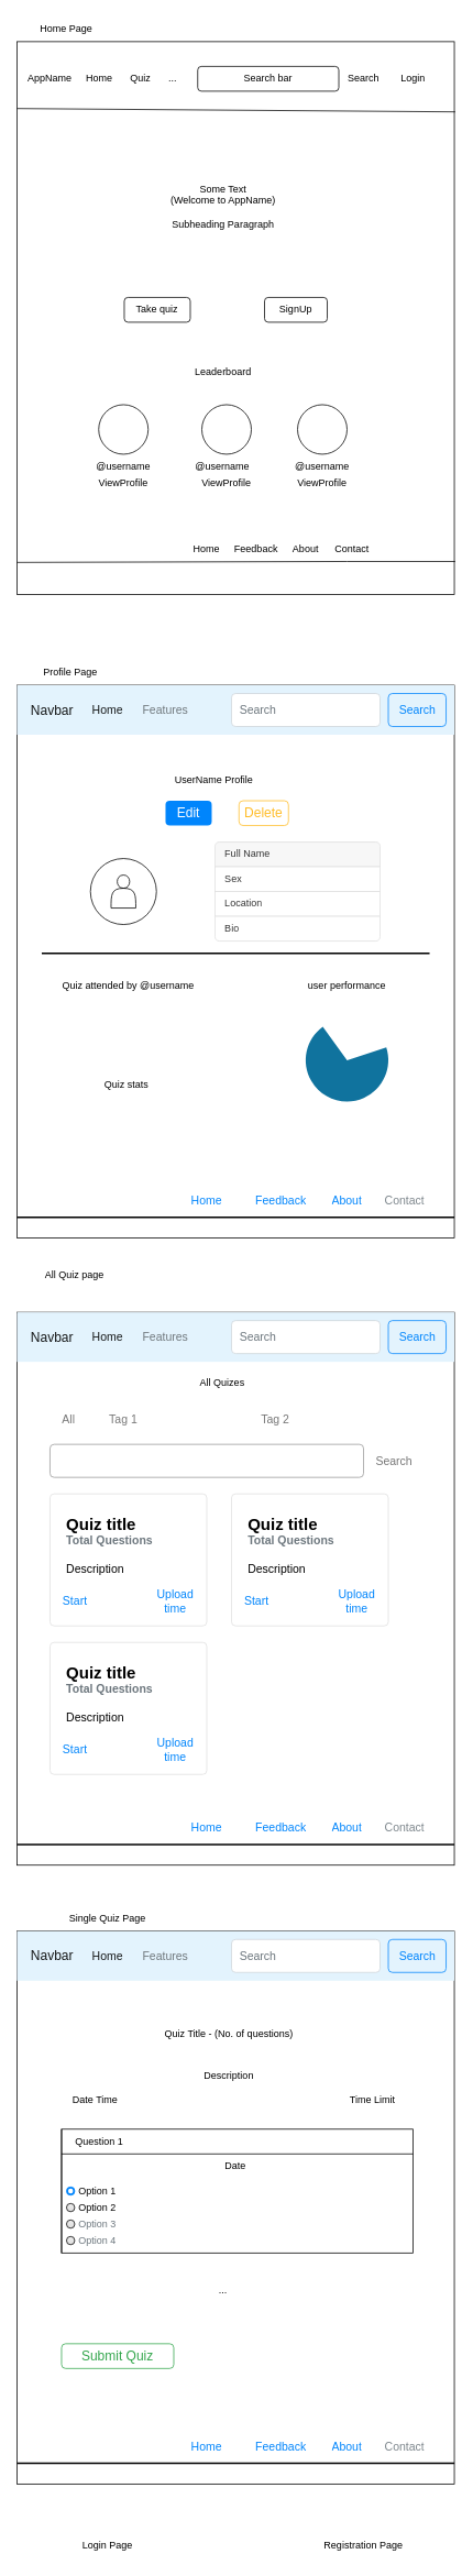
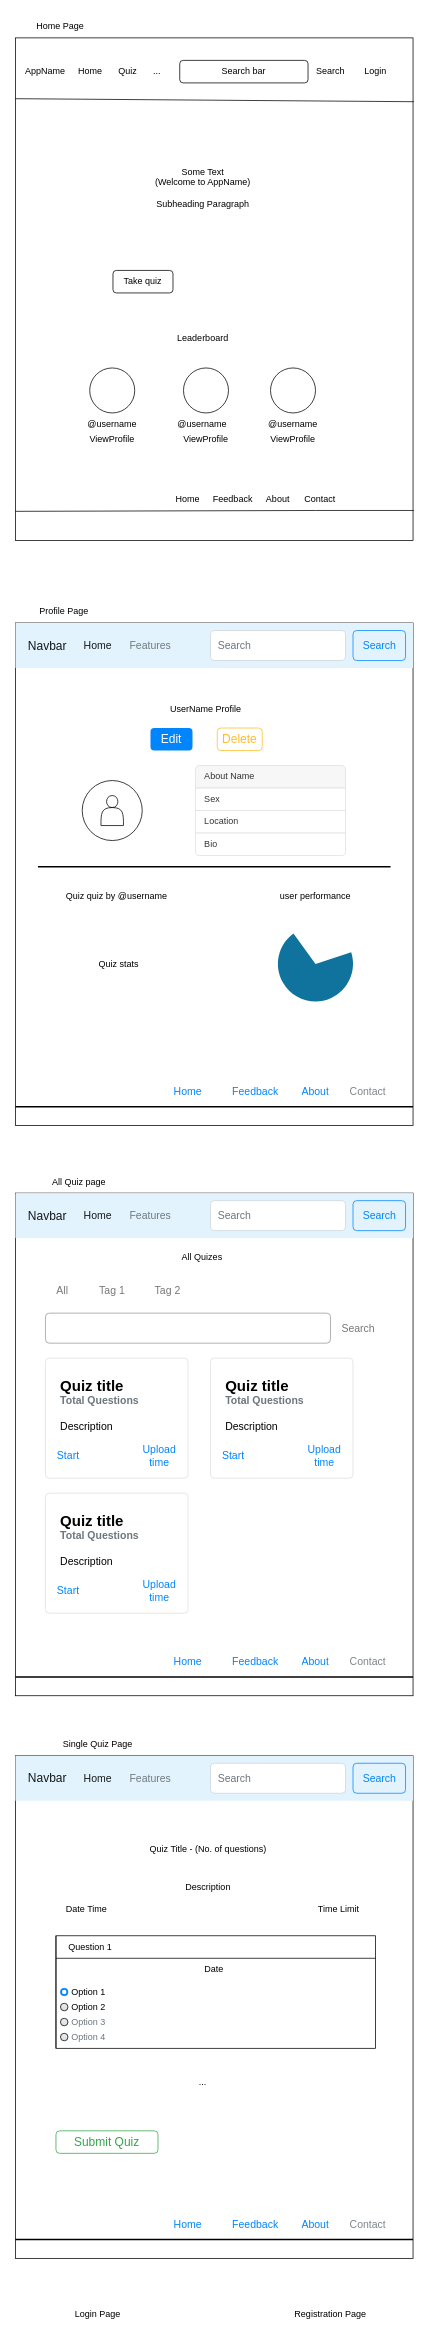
- <mxCell id="13" value="SignUp" style="rounded=1;whiteSpace=wrap;html=1;" parent="1" vertex="1"><mxGeometry x="320" y="360" width="76" height="30" as="geometry" /></mxCell>
- <mxCell id="32" value="UserName Profile" style="text;html=1;align=center;verticalAlign=middle;whiteSpace=wrap;rounded=0;" parent="1" vertex="1"><mxGeometry x="184" y="930" width="150" height="30" as="geometry" /></mxCell>
+ <mxCell id="32" value="UserName Profile" style="text;html=1;align=center;verticalAlign=middle;whiteSpace=wrap;rounded=0;" parent="1" vertex="1"><mxGeometry x="199" y="930" width="150" height="30" as="geometry" /></mxCell>
- <mxCell id="38" value="Full Name" style="text;strokeColor=#DFDFDF;fillColor=#F7F7F7;align=left;verticalAlign=middle;spacingLeft=10;spacingRight=10;overflow=hidden;points=[[0,0.5],[1,0.5]];portConstraint=eastwest;rotatable=0;whiteSpace=wrap;html=1;shape=mxgraph.bootstrap.topButton;rSize=5;fontColor=#333333;" parent="37" vertex="1"><mxGeometry width="200" height="30" as="geometry" /></mxCell>
+ <mxCell id="38" value="About Name" style="text;strokeColor=#DFDFDF;fillColor=#F7F7F7;align=left;verticalAlign=middle;spacingLeft=10;spacingRight=10;overflow=hidden;points=[[0,0.5],[1,0.5]];portConstraint=eastwest;rotatable=0;whiteSpace=wrap;html=1;shape=mxgraph.bootstrap.topButton;rSize=5;fontColor=#333333;" parent="37" vertex="1"><mxGeometry width="200" height="30" as="geometry" /></mxCell>
- <mxCell id="43" value="Quiz attended by @username" style="text;html=1;align=center;verticalAlign=middle;whiteSpace=wrap;rounded=0;" parent="1" vertex="1"><mxGeometry x="60" y="1179" width="190" height="30" as="geometry" /></mxCell>
+ <mxCell id="43" value="Quiz quiz by @username" style="text;html=1;align=center;verticalAlign=middle;whiteSpace=wrap;rounded=0;" parent="1" vertex="1"><mxGeometry x="60" y="1179" width="190" height="30" as="geometry" /></mxCell>
- <mxCell id="44" value="Quiz stats" style="text;html=1;align=center;verticalAlign=middle;whiteSpace=wrap;rounded=0;" parent="1" vertex="1"><mxGeometry x="55" y="1239" width="196" height="151" as="geometry" /></mxCell>
+ <mxCell id="44" value="Quiz stats" style="text;html=1;align=center;verticalAlign=middle;whiteSpace=wrap;rounded=0;" parent="1" vertex="1"><mxGeometry x="60" y="1209" width="196" height="151" as="geometry" /></mxCell>
- <mxCell id="60" value="All Quiz page" style="text;html=1;align=center;verticalAlign=middle;whiteSpace=wrap;rounded=0;" parent="1" vertex="1"><mxGeometry x="5" y="1530" width="170" height="30" as="geometry" /></mxCell>
+ <mxCell id="60" value="All Quiz page" style="text;html=1;align=center;verticalAlign=middle;whiteSpace=wrap;rounded=0;" parent="1" vertex="1"><mxGeometry x="20" y="1560" width="170" height="30" as="geometry" /></mxCell>
- <mxCell id="74" value="Tag 2" style="strokeColor=none;fillColor=none;fontColor=#777777;whiteSpace=wrap;align=left;verticalAlign=middle;fontStyle=0;fontSize=14;" parent="1" vertex="1"><mxGeometry x="314" y="1700" width="66" height="40" as="geometry" /></mxCell>
+ <mxCell id="74" value="Tag 2" style="strokeColor=none;fillColor=none;fontColor=#777777;whiteSpace=wrap;align=left;verticalAlign=middle;fontStyle=0;fontSize=14;" parent="1" vertex="1"><mxGeometry x="204" y="1700" width="66" height="40" as="geometry" /></mxCell>
